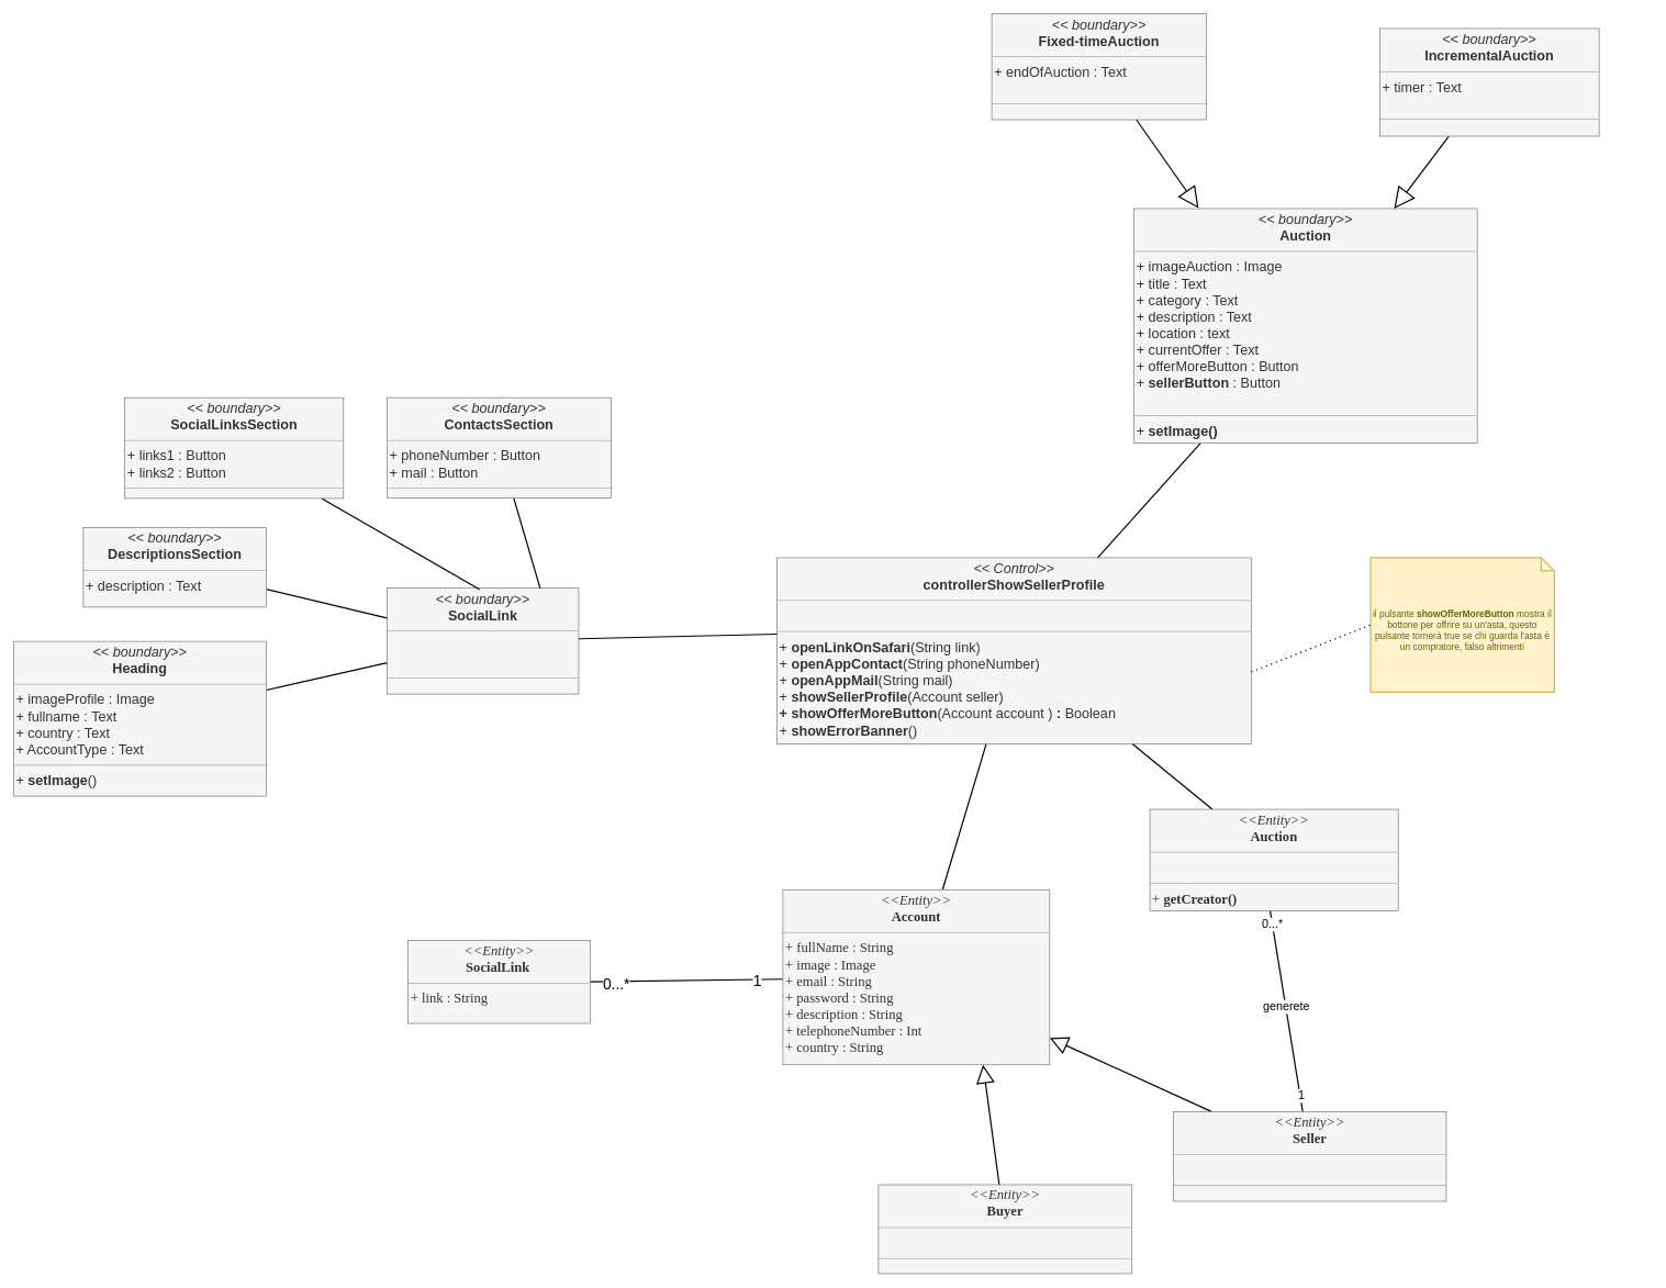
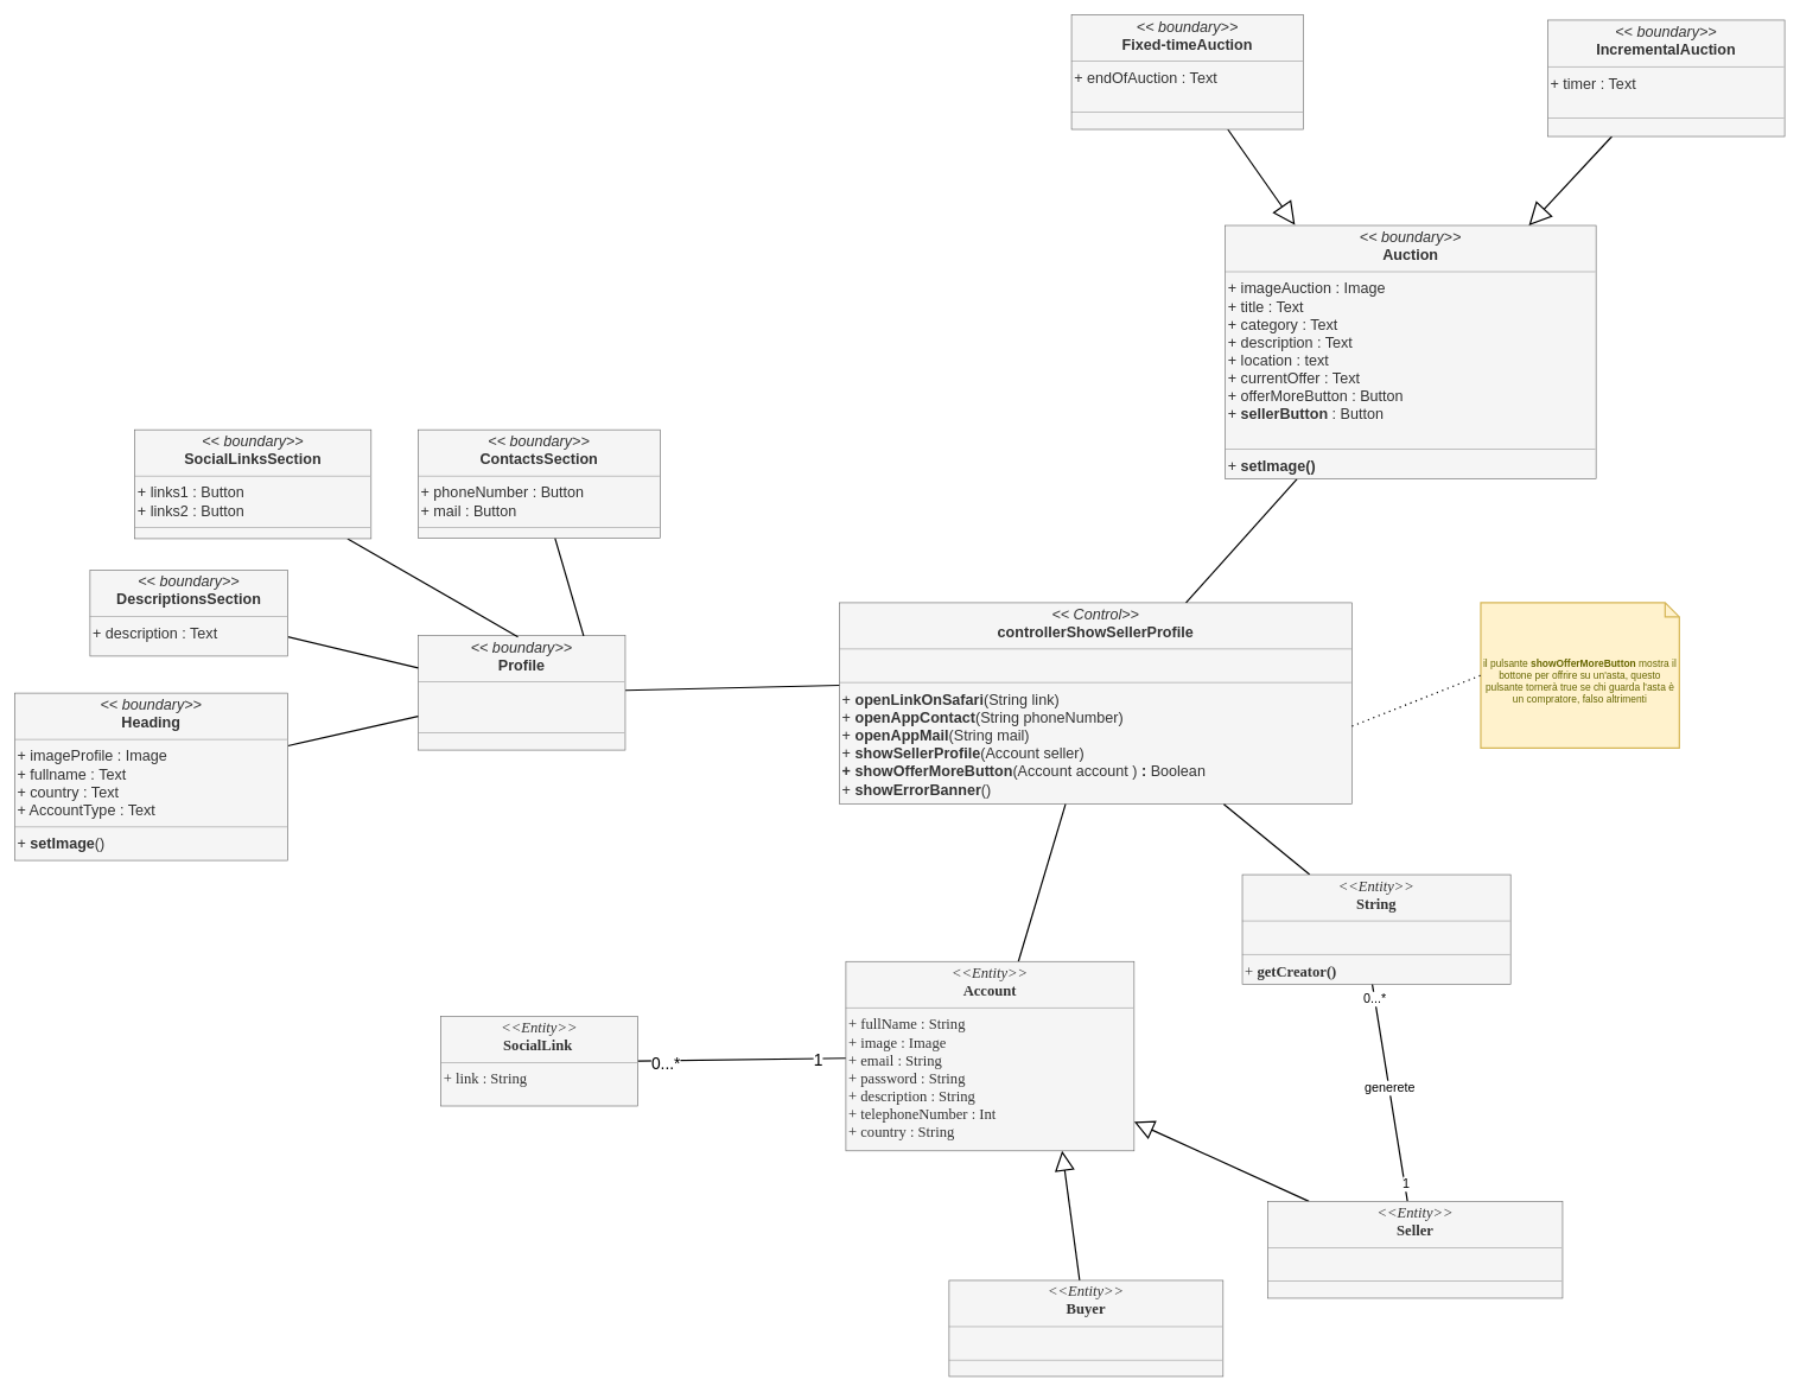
- <mxCell id="32" value="&lt;p style=&quot;margin: 4px 0px 0px; text-align: center; font-size: 21px;&quot;&gt;&lt;font style=&quot;font-size: 21px;&quot;&gt;&lt;i style=&quot;&quot;&gt;&amp;lt;&amp;lt;&lt;/i&gt;&lt;i style=&quot;border-color: var(--border-color);&quot;&gt;&amp;nbsp;boundary&lt;/i&gt;&lt;i style=&quot;&quot;&gt;&amp;gt;&amp;gt;&lt;/i&gt;&lt;br&gt;&lt;b&gt;IncrementalAuction&lt;/b&gt;&lt;/font&gt;&lt;/p&gt;&lt;hr style=&quot;font-size: 21px;&quot; size=&quot;1&quot;&gt;&lt;p style=&quot;margin: 0px 0px 0px 4px; font-size: 21px;&quot;&gt;&lt;font style=&quot;font-size: 21px;&quot;&gt;+ timer : Text&lt;/font&gt;&lt;/p&gt;&lt;p style=&quot;margin: 0px 0px 0px 4px; font-size: 21px;&quot;&gt;&lt;font style=&quot;font-size: 21px;&quot;&gt;&lt;br&gt;&lt;/font&gt;&lt;/p&gt;&lt;hr style=&quot;font-size: 21px;&quot; size=&quot;1&quot;&gt;&lt;p style=&quot;margin: 0px 0px 0px 4px; font-size: 21px;&quot;&gt;&lt;br&gt;&lt;/p&gt;" style="verticalAlign=top;align=left;overflow=fill;fontSize=12;fontFamily=Helvetica;html=1;fillColor=#f5f5f5;fontColor=#333333;strokeColor=#666666;" parent="1" vertex="1"><mxGeometry x="2094" y="42.5" width="333" height="163.5" as="geometry" /></mxCell>
+ <mxCell id="32" value="&lt;p style=&quot;margin: 4px 0px 0px; text-align: center; font-size: 21px;&quot;&gt;&lt;font style=&quot;font-size: 21px;&quot;&gt;&lt;i style=&quot;&quot;&gt;&amp;lt;&amp;lt;&lt;/i&gt;&lt;i style=&quot;border-color: var(--border-color);&quot;&gt;&amp;nbsp;boundary&lt;/i&gt;&lt;i style=&quot;&quot;&gt;&amp;gt;&amp;gt;&lt;/i&gt;&lt;br&gt;&lt;b&gt;IncrementalAuction&lt;/b&gt;&lt;/font&gt;&lt;/p&gt;&lt;hr style=&quot;font-size: 21px;&quot; size=&quot;1&quot;&gt;&lt;p style=&quot;margin: 0px 0px 0px 4px; font-size: 21px;&quot;&gt;&lt;font style=&quot;font-size: 21px;&quot;&gt;+ timer : Text&lt;/font&gt;&lt;/p&gt;&lt;p style=&quot;margin: 0px 0px 0px 4px; font-size: 21px;&quot;&gt;&lt;font style=&quot;font-size: 21px;&quot;&gt;&lt;br&gt;&lt;/font&gt;&lt;/p&gt;&lt;hr style=&quot;font-size: 21px;&quot; size=&quot;1&quot;&gt;&lt;p style=&quot;margin: 0px 0px 0px 4px; font-size: 21px;&quot;&gt;&lt;br&gt;&lt;/p&gt;" style="verticalAlign=top;align=left;overflow=fill;fontSize=12;fontFamily=Helvetica;html=1;fillColor=#f5f5f5;fontColor=#333333;strokeColor=#666666;" parent="1" vertex="1"><mxGeometry x="2174" y="27.5" width="333" height="163.5" as="geometry" /></mxCell>
- <mxCell id="3" value="&lt;p style=&quot;margin: 4px 0px 0px; text-align: center; font-size: 21px;&quot;&gt;&lt;font style=&quot;font-size: 21px;&quot;&gt;&lt;i style=&quot;&quot;&gt;&amp;lt;&amp;lt;&lt;/i&gt;&lt;i style=&quot;border-color: var(--border-color);&quot;&gt;&amp;nbsp;boundary&lt;/i&gt;&lt;i style=&quot;&quot;&gt;&amp;gt;&amp;gt;&lt;/i&gt;&lt;br&gt;&lt;b&gt;SocialLink&lt;/b&gt;&lt;/font&gt;&lt;/p&gt;&lt;hr style=&quot;font-size: 21px;&quot; size=&quot;1&quot;&gt;&lt;p style=&quot;margin: 0px 0px 0px 4px; font-size: 21px;&quot;&gt;&lt;br&gt;&lt;/p&gt;&lt;p style=&quot;margin: 0px 0px 0px 4px; font-size: 21px;&quot;&gt;&lt;font style=&quot;font-size: 21px;&quot;&gt;&lt;br&gt;&lt;/font&gt;&lt;/p&gt;&lt;hr style=&quot;font-size: 21px;&quot; size=&quot;1&quot;&gt;&lt;p style=&quot;margin: 0px 0px 0px 4px; font-size: 21px;&quot;&gt;&lt;br&gt;&lt;/p&gt;" style="verticalAlign=top;align=left;overflow=fill;fontSize=12;fontFamily=Helvetica;html=1;fillColor=#f5f5f5;fontColor=#333333;strokeColor=#666666;" parent="1" vertex="1"><mxGeometry x="587" y="892" width="291" height="161" as="geometry" /></mxCell>
+ <mxCell id="3" value="&lt;p style=&quot;margin: 4px 0px 0px; text-align: center; font-size: 21px;&quot;&gt;&lt;font style=&quot;font-size: 21px;&quot;&gt;&lt;i style=&quot;&quot;&gt;&amp;lt;&amp;lt;&lt;/i&gt;&lt;i style=&quot;border-color: var(--border-color);&quot;&gt;&amp;nbsp;boundary&lt;/i&gt;&lt;i style=&quot;&quot;&gt;&amp;gt;&amp;gt;&lt;/i&gt;&lt;br&gt;&lt;b&gt;Profile&lt;/b&gt;&lt;/font&gt;&lt;/p&gt;&lt;hr style=&quot;font-size: 21px;&quot; size=&quot;1&quot;&gt;&lt;p style=&quot;margin: 0px 0px 0px 4px; font-size: 21px;&quot;&gt;&lt;br&gt;&lt;/p&gt;&lt;p style=&quot;margin: 0px 0px 0px 4px; font-size: 21px;&quot;&gt;&lt;font style=&quot;font-size: 21px;&quot;&gt;&lt;br&gt;&lt;/font&gt;&lt;/p&gt;&lt;hr style=&quot;font-size: 21px;&quot; size=&quot;1&quot;&gt;&lt;p style=&quot;margin: 0px 0px 0px 4px; font-size: 21px;&quot;&gt;&lt;br&gt;&lt;/p&gt;" style="verticalAlign=top;align=left;overflow=fill;fontSize=12;fontFamily=Helvetica;html=1;fillColor=#f5f5f5;fontColor=#333333;strokeColor=#666666;" parent="1" vertex="1"><mxGeometry x="587" y="892" width="291" height="161" as="geometry" /></mxCell>
- <mxCell id="34" value="&lt;p style=&quot;margin: 4px 0px 0px; text-align: center; font-size: 21px;&quot;&gt;&lt;font style=&quot;font-size: 21px;&quot;&gt;&lt;i style=&quot;&quot;&gt;&amp;lt;&amp;lt;Entity&amp;gt;&amp;gt;&lt;/i&gt;&lt;br&gt;&lt;b&gt;Auction&lt;/b&gt;&lt;/font&gt;&lt;/p&gt;&lt;hr style=&quot;font-size: 21px;&quot; size=&quot;1&quot;&gt;&lt;p style=&quot;margin: 0px 0px 0px 4px; font-size: 21px;&quot;&gt;&lt;br&gt;&lt;/p&gt;&lt;hr style=&quot;font-size: 21px;&quot; size=&quot;1&quot;&gt;&lt;p style=&quot;margin: 0px 0px 0px 4px; font-size: 21px;&quot;&gt;+ &lt;b&gt;getCreator()&lt;/b&gt;&lt;/p&gt;" style="verticalAlign=top;align=left;overflow=fill;fontSize=12;fontFamily=SF PRO;html=1;fillColor=#f5f5f5;fontColor=#333333;strokeColor=#666666;rounded=0;" parent="1" vertex="1"><mxGeometry x="1745" y="1228" width="377" height="154" as="geometry" /></mxCell>
+ <mxCell id="34" value="&lt;p style=&quot;margin: 4px 0px 0px; text-align: center; font-size: 21px;&quot;&gt;&lt;font style=&quot;font-size: 21px;&quot;&gt;&lt;i style=&quot;&quot;&gt;&amp;lt;&amp;lt;Entity&amp;gt;&amp;gt;&lt;/i&gt;&lt;br&gt;&lt;b&gt;String&lt;/b&gt;&lt;/font&gt;&lt;/p&gt;&lt;hr style=&quot;font-size: 21px;&quot; size=&quot;1&quot;&gt;&lt;p style=&quot;margin: 0px 0px 0px 4px; font-size: 21px;&quot;&gt;&lt;br&gt;&lt;/p&gt;&lt;hr style=&quot;font-size: 21px;&quot; size=&quot;1&quot;&gt;&lt;p style=&quot;margin: 0px 0px 0px 4px; font-size: 21px;&quot;&gt;+ &lt;b&gt;getCreator()&lt;/b&gt;&lt;/p&gt;" style="verticalAlign=top;align=left;overflow=fill;fontSize=12;fontFamily=SF PRO;html=1;fillColor=#f5f5f5;fontColor=#333333;strokeColor=#666666;rounded=0;" parent="1" vertex="1"><mxGeometry x="1745" y="1228" width="377" height="154" as="geometry" /></mxCell>
